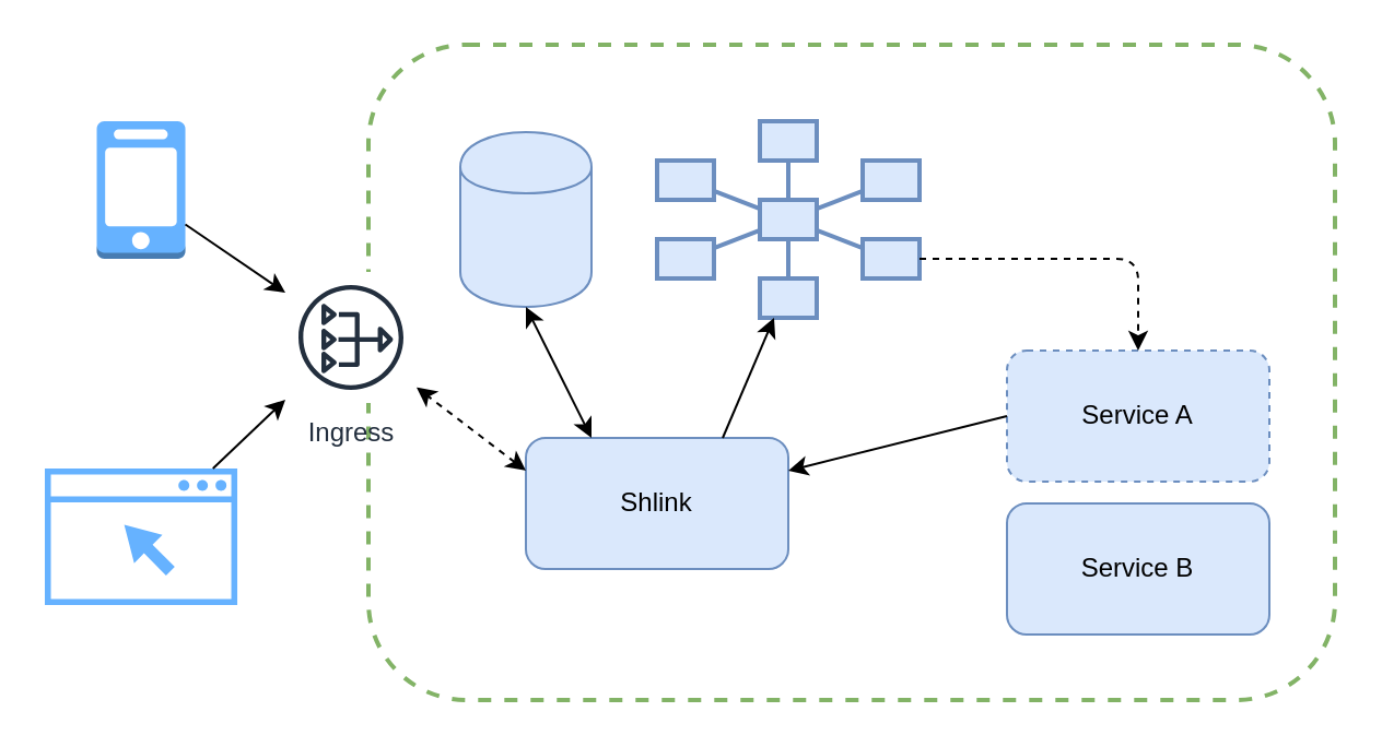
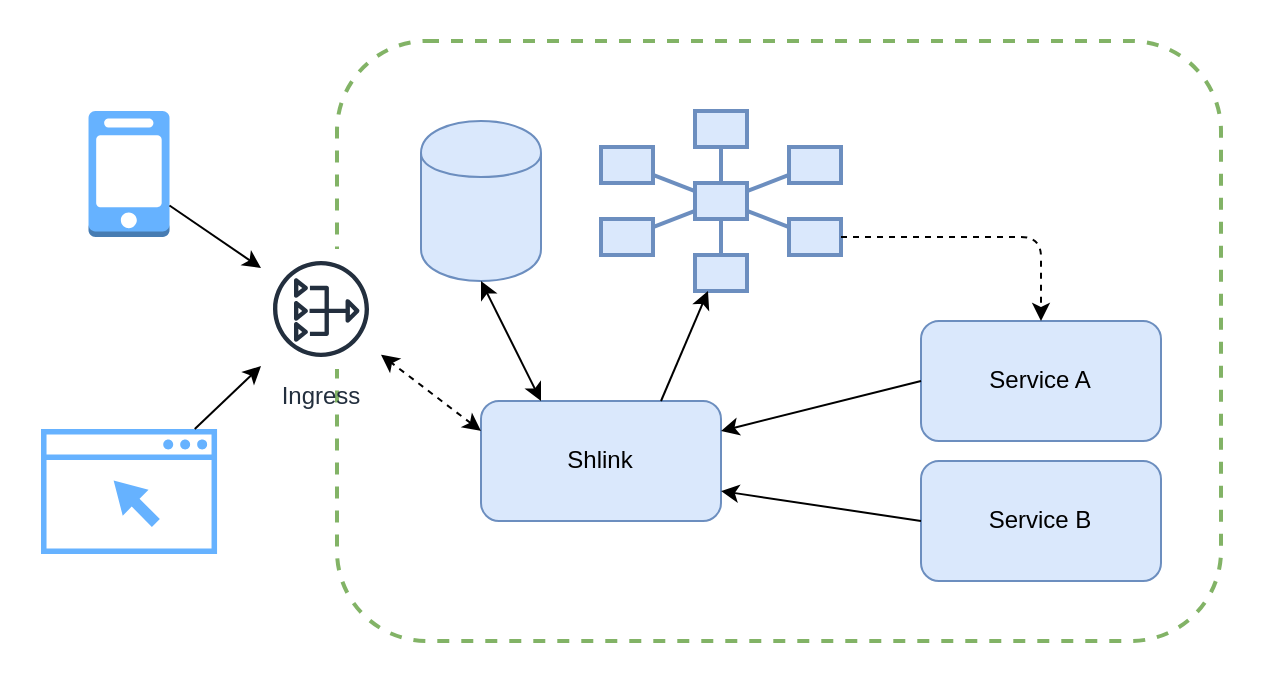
- <mxCell id="18" value="Service A" style="rounded=1;whiteSpace=wrap;html=1;fillColor=#dae8fc;strokeColor=#6c8ebf;dashed=1;" vertex="1" parent="1"><mxGeometry x="460" y="160" width="120" height="60" as="geometry" /></mxCell>
+ <mxCell id="18" value="Service A" style="rounded=1;whiteSpace=wrap;html=1;fillColor=#dae8fc;strokeColor=#6c8ebf;" vertex="1" parent="1"><mxGeometry x="460" y="160" width="120" height="60" as="geometry" /></mxCell>
+ <mxCell id="27" value="" style="endArrow=classic;html=1;fontColor=#FF3333;entryX=1;entryY=0.75;entryDx=0;entryDy=0;exitX=0;exitY=0.5;exitDx=0;exitDy=0;" edge="1" parent="1" source="19" target="3"><mxGeometry width="50" height="50" relative="1" as="geometry"><mxPoint x="470" y="200" as="sourcePoint" /><mxPoint x="370" y="225" as="targetPoint" /></mxGeometry></mxCell>
